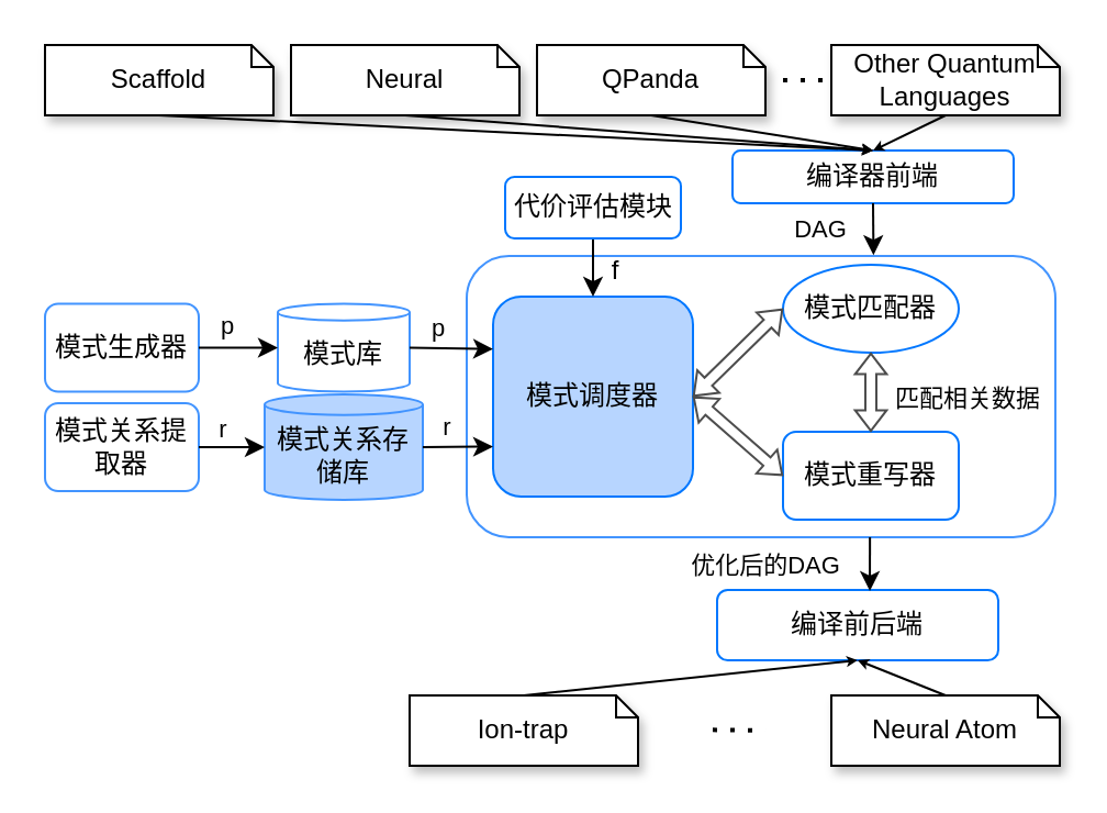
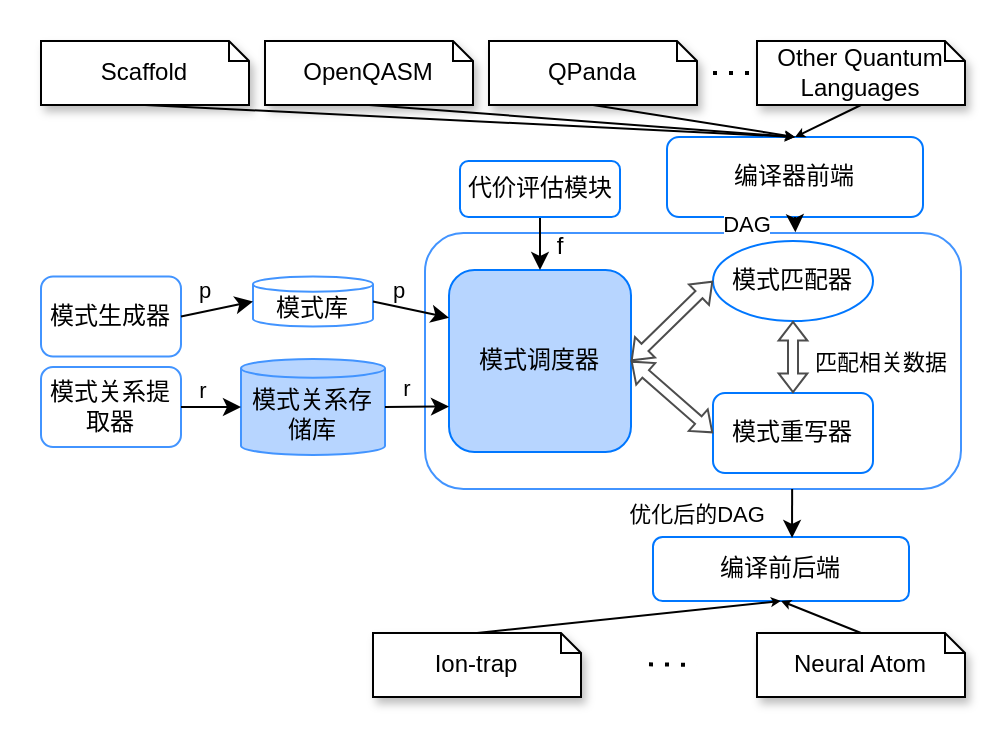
- <mxCell id="4" value="Neural" style="shape=note;size=10;whiteSpace=wrap;html=1;shadow=1;" vertex="1" parent="1"><mxGeometry x="132" y="20" width="104" height="32" as="geometry" /></mxCell>
+ <mxCell id="4" value="OpenQASM" style="shape=note;size=10;whiteSpace=wrap;html=1;shadow=1;" vertex="1" parent="1"><mxGeometry x="132" y="20" width="104" height="32" as="geometry" /></mxCell>
- <mxCell id="7" value="编译器前端" style="rounded=1;whiteSpace=wrap;html=1;strokeColor=#0077FF;" vertex="1" parent="1"><mxGeometry x="333" y="68" width="128" height="24" as="geometry" /></mxCell>
+ <mxCell id="7" value="编译器前端" style="rounded=1;whiteSpace=wrap;html=1;strokeColor=#0077FF;" vertex="1" parent="1"><mxGeometry x="333" y="68" width="128" height="40" as="geometry" /></mxCell>
- <mxCell id="19" value="模式库" style="shape=cylinder3;whiteSpace=wrap;html=1;boundedLbl=1;backgroundOutline=1;size=3.833;strokeColor=#4294FF;" vertex="1" parent="1"><mxGeometry x="126" y="137.75" width="60" height="40" as="geometry" /></mxCell>
+ <mxCell id="19" value="模式库" style="shape=cylinder3;whiteSpace=wrap;html=1;boundedLbl=1;backgroundOutline=1;size=3.833;strokeColor=#4294FF;" vertex="1" parent="1"><mxGeometry x="126" y="137.75" width="60" height="25" as="geometry" /></mxCell>
